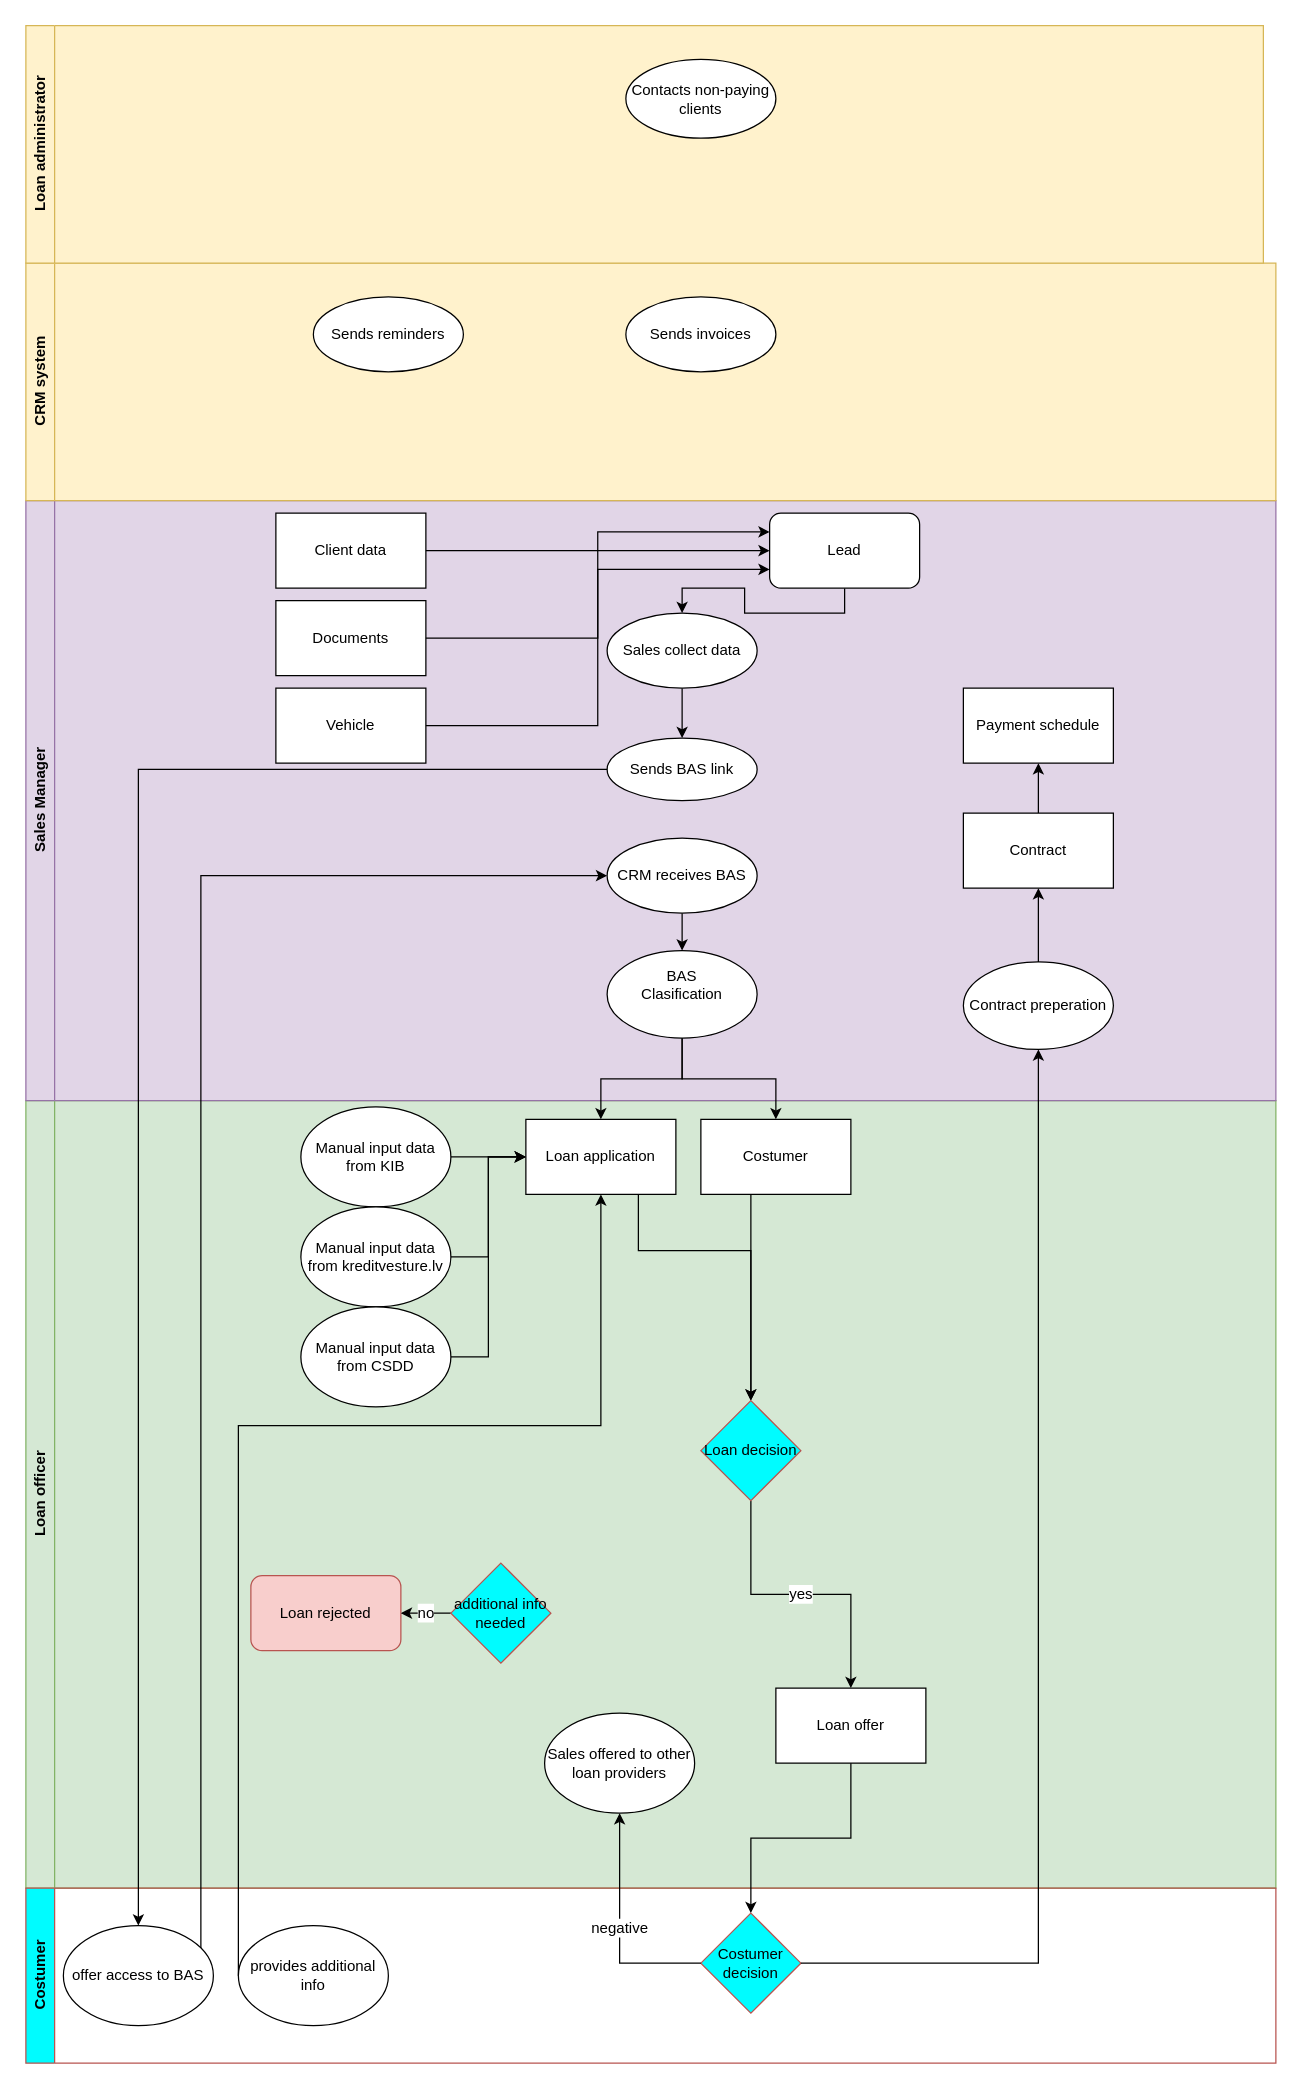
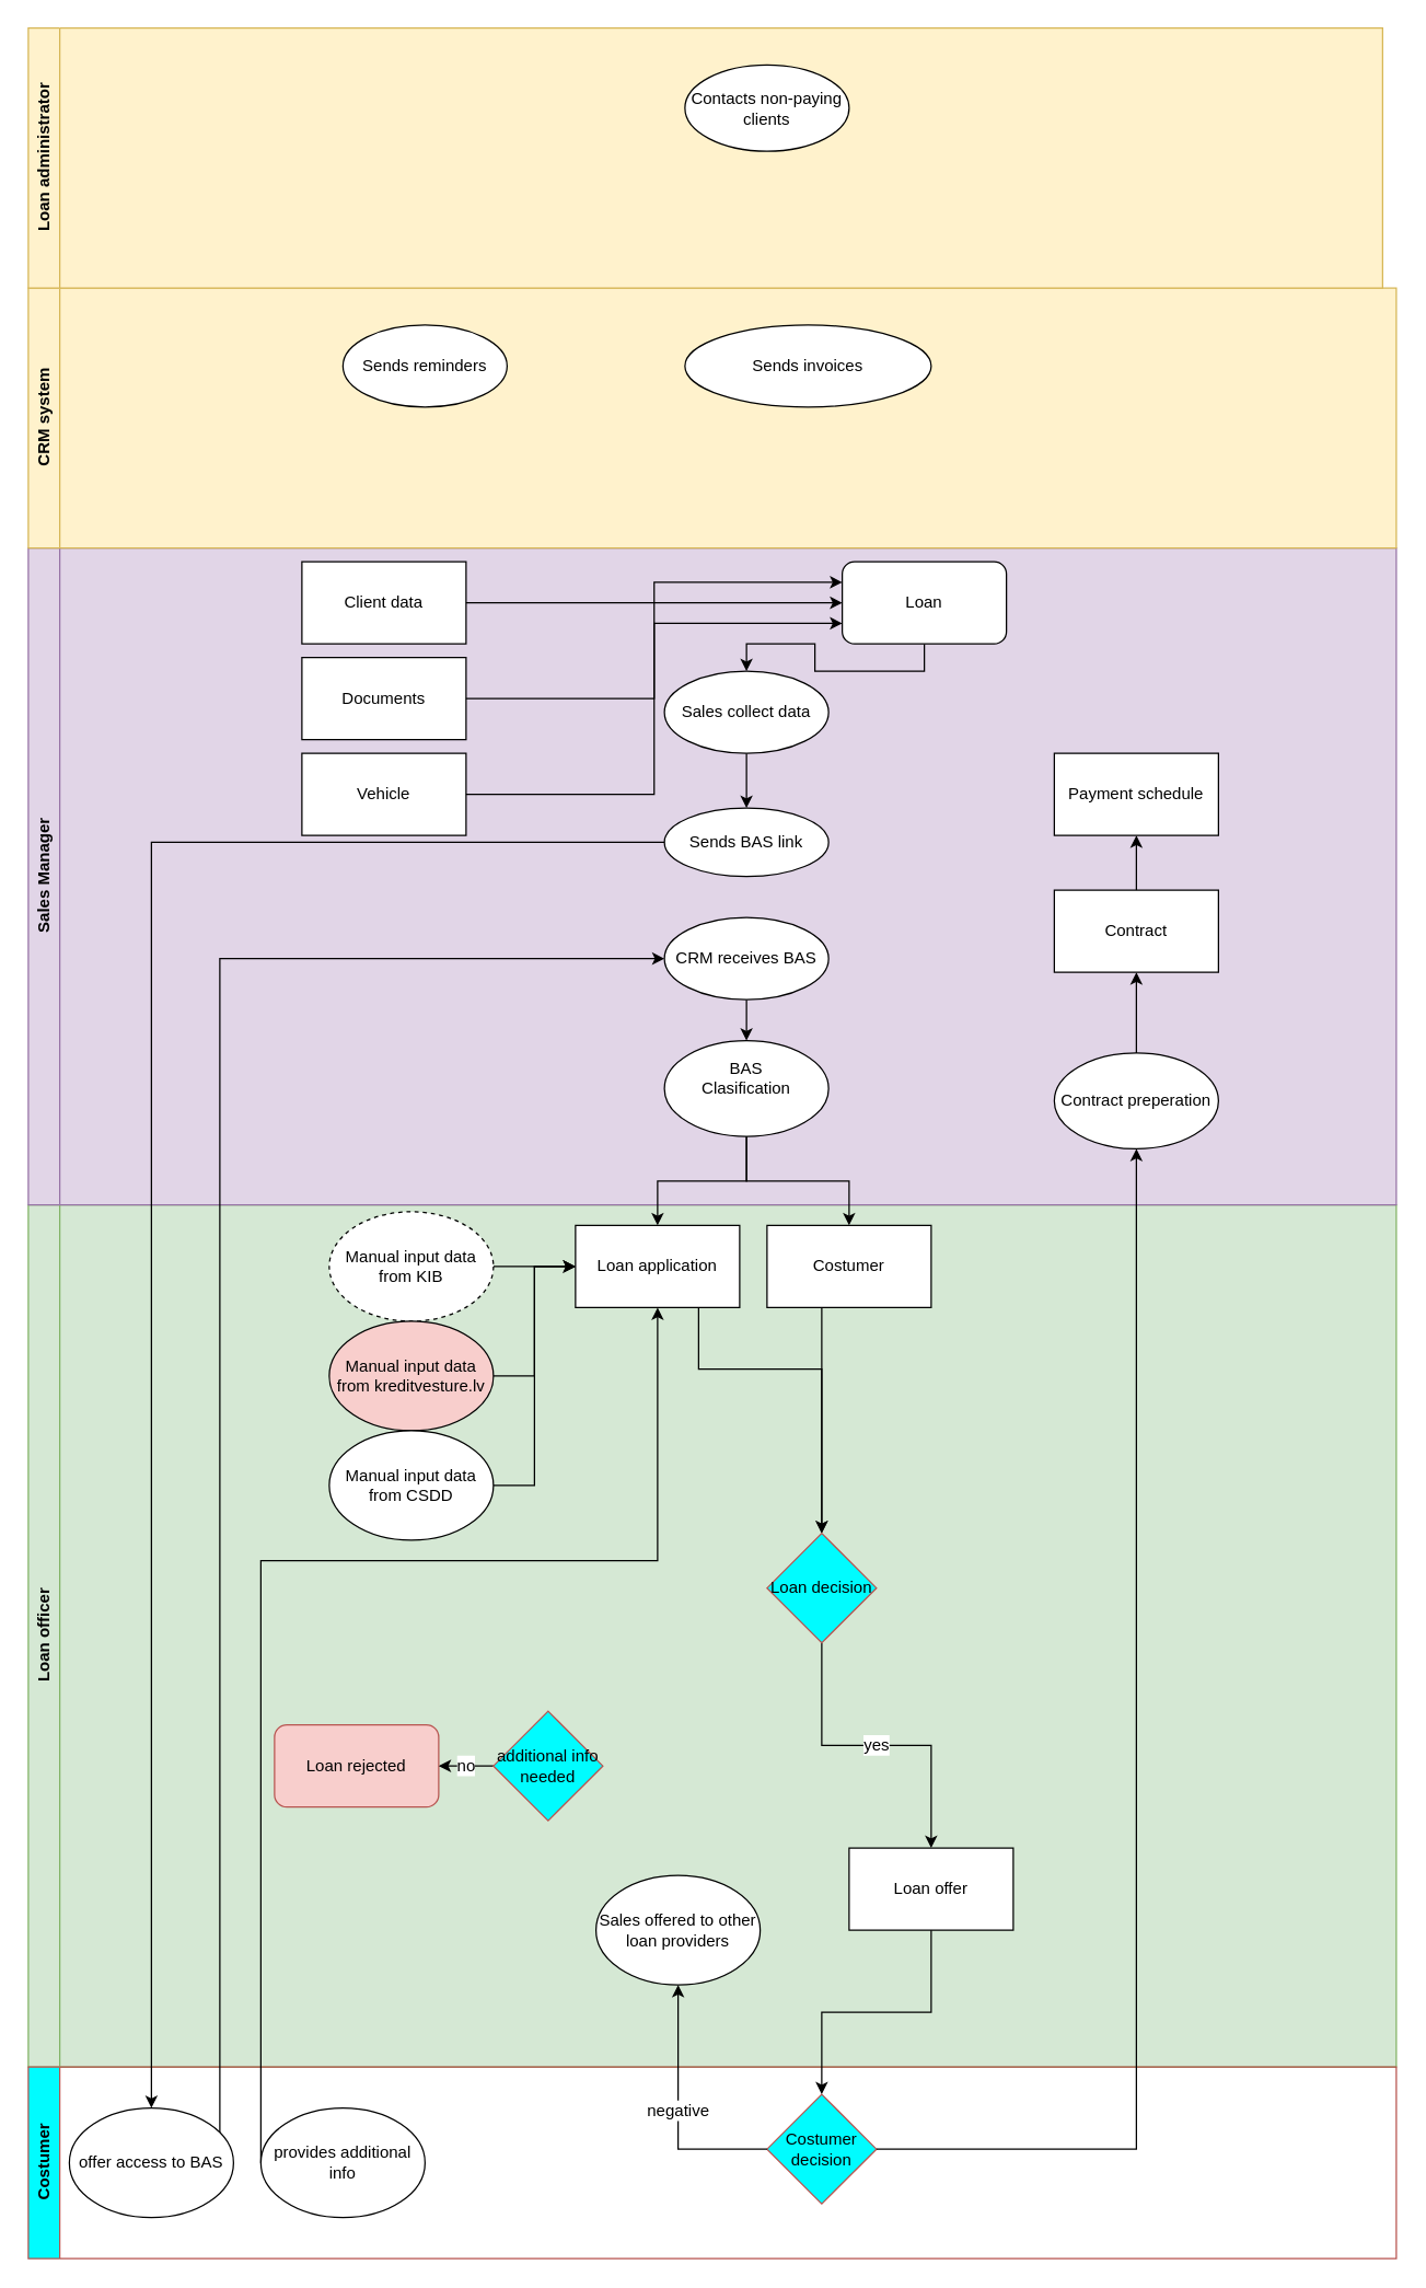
- <mxCell id="50" value="Sends invoices" style="ellipse;whiteSpace=wrap;html=1;" vertex="1" parent="49"><mxGeometry x="480" y="27" width="120" height="60" as="geometry" /></mxCell>
+ <mxCell id="50" value="Sends invoices" style="ellipse;whiteSpace=wrap;html=1;" vertex="1" parent="49"><mxGeometry x="480" y="27" width="180" height="60" as="geometry" /></mxCell>
- <mxCell id="36" value="&lt;div&gt;Lead&lt;/div&gt;" style="rounded=1;whiteSpace=wrap;html=1;" parent="1" vertex="1"><mxGeometry x="615" y="410" width="120" height="60" as="geometry" /></mxCell>
+ <mxCell id="36" value="&lt;div&gt;Loan&lt;/div&gt;" style="rounded=1;whiteSpace=wrap;html=1;" parent="1" vertex="1"><mxGeometry x="615" y="410" width="120" height="60" as="geometry" /></mxCell>
- <mxCell id="8" value="Manual input data from KIB" style="ellipse;whiteSpace=wrap;html=1;" parent="2" vertex="1"><mxGeometry x="220" y="5" width="120" height="80" as="geometry" /></mxCell>
+ <mxCell id="8" value="Manual input data from KIB" style="ellipse;whiteSpace=wrap;html=1;dashed=1;" parent="2" vertex="1"><mxGeometry x="220" y="5" width="120" height="80" as="geometry" /></mxCell>
- <mxCell id="10" value="Manual input data from kreditvesture.lv" style="ellipse;whiteSpace=wrap;html=1;" parent="2" vertex="1"><mxGeometry x="220" y="85" width="120" height="80" as="geometry" /></mxCell>
+ <mxCell id="10" value="Manual input data from kreditvesture.lv" style="ellipse;whiteSpace=wrap;html=1;fillColor=#f8cecc;" parent="2" vertex="1"><mxGeometry x="220" y="85" width="120" height="80" as="geometry" /></mxCell>
